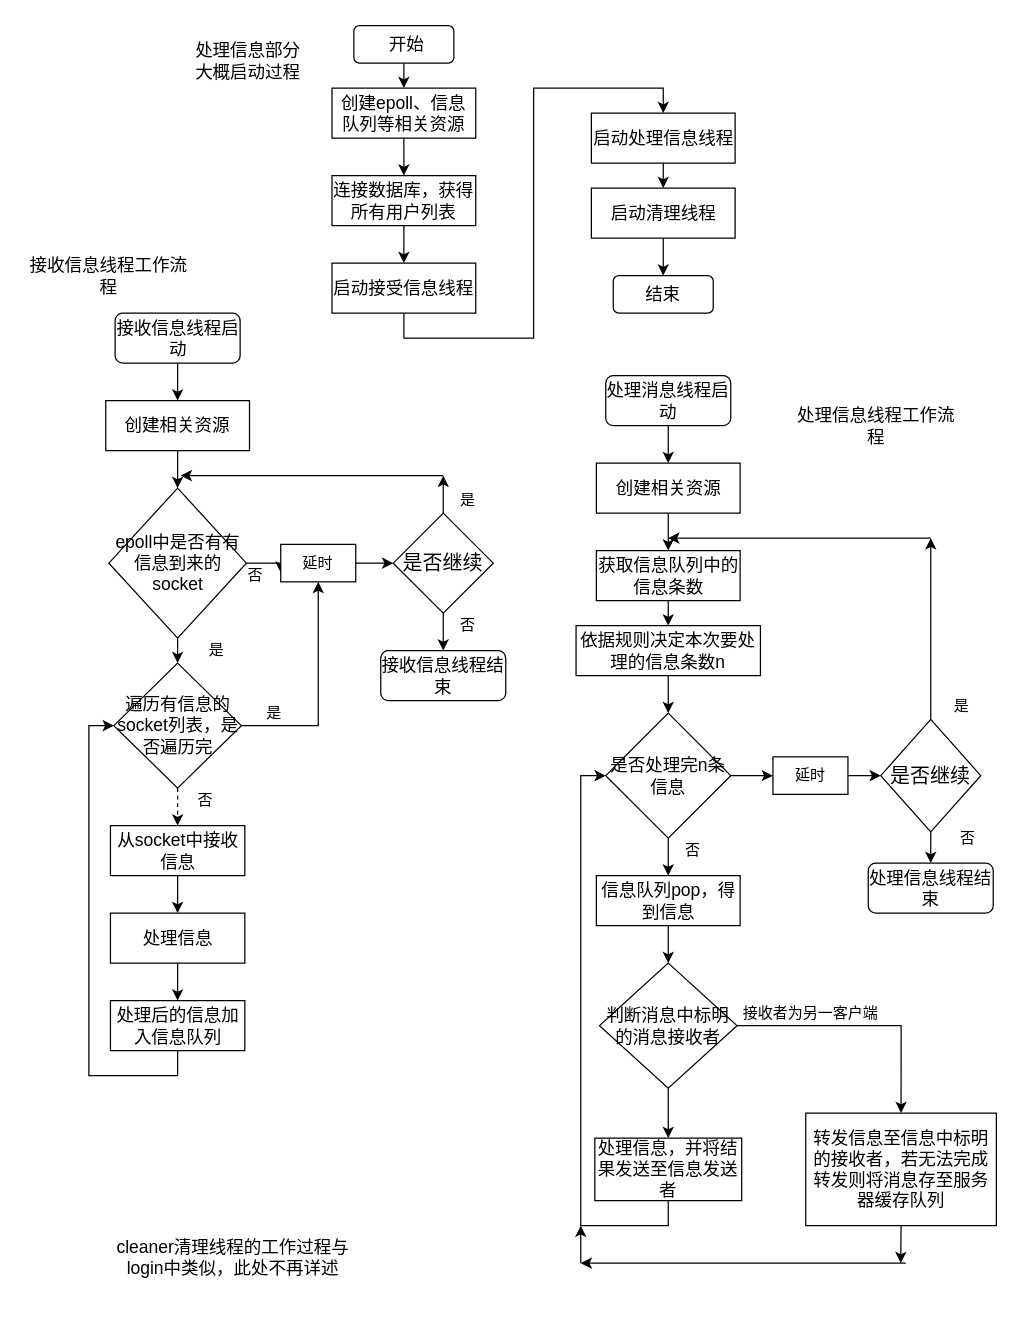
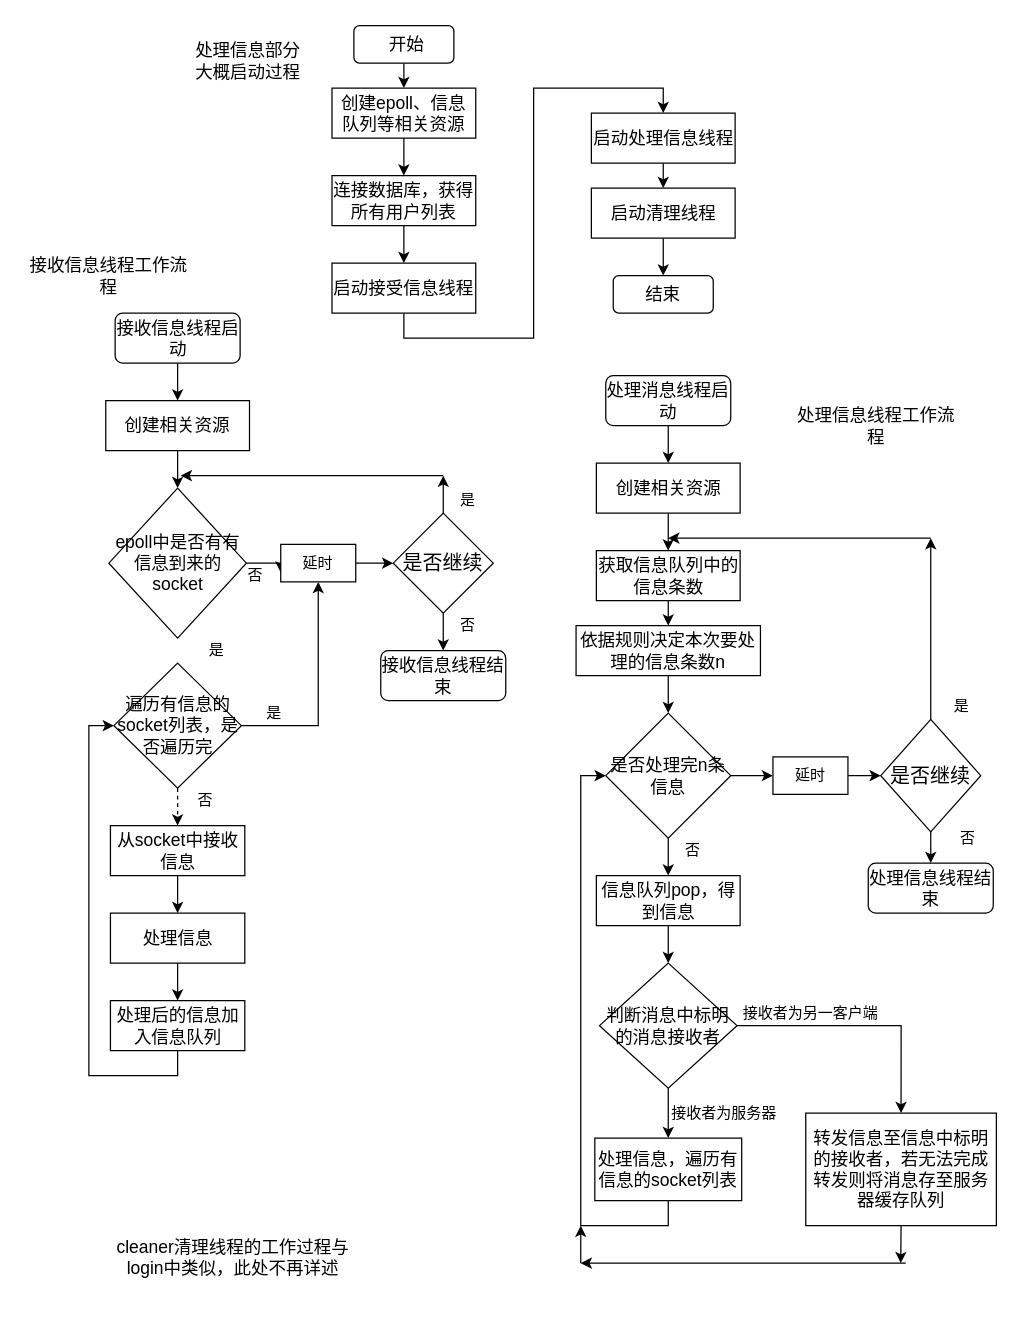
- <mxCell id="20" style="edgeStyle=orthogonalEdgeStyle;rounded=0;orthogonalLoop=1;jettySize=auto;html=1;exitX=0.5;exitY=1;exitDx=0;exitDy=0;entryX=0.5;entryY=0;entryDx=0;entryDy=0;" parent="1" source="21" target="34" edge="1"><mxGeometry relative="1" as="geometry" /></mxCell>
+ <mxCell id="66" value="接收者为服务器" style="text;html=1;strokeColor=none;fillColor=none;align=center;verticalAlign=middle;whiteSpace=wrap;rounded=0;" parent="1" vertex="1"><mxGeometry x="534" y="880" width="90" height="20" as="geometry" /></mxCell>
- <mxCell id="61" value="&lt;span style=&quot;font-size: 14px&quot;&gt;处理信息，并将结果发送至信息发送者&lt;/span&gt;" style="rounded=0;whiteSpace=wrap;html=1;" parent="1" vertex="1"><mxGeometry x="475.25" y="910" width="117.5" height="50" as="geometry" /></mxCell>
+ <mxCell id="61" value="&lt;span style=&quot;font-size: 14px&quot;&gt;处理信息，遍历有信息的socket列表&lt;/span&gt;" style="rounded=0;whiteSpace=wrap;html=1;" parent="1" vertex="1"><mxGeometry x="475.25" y="910" width="117.5" height="50" as="geometry" /></mxCell>
